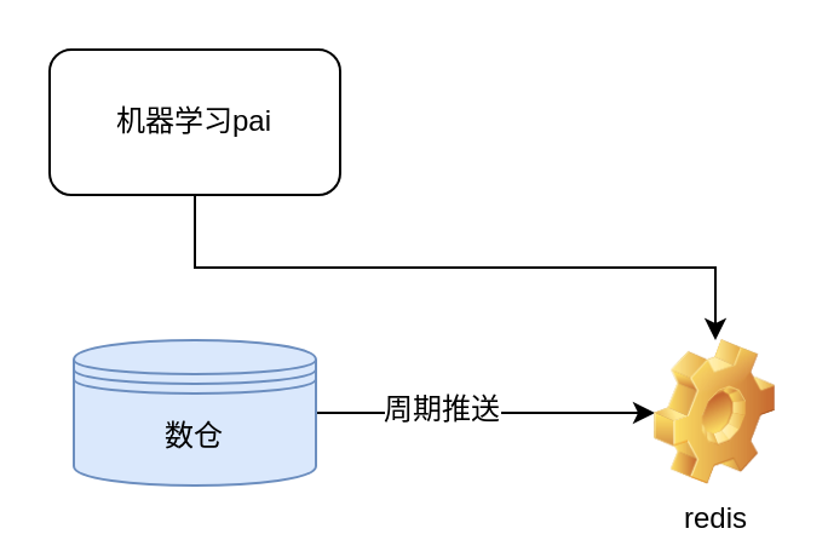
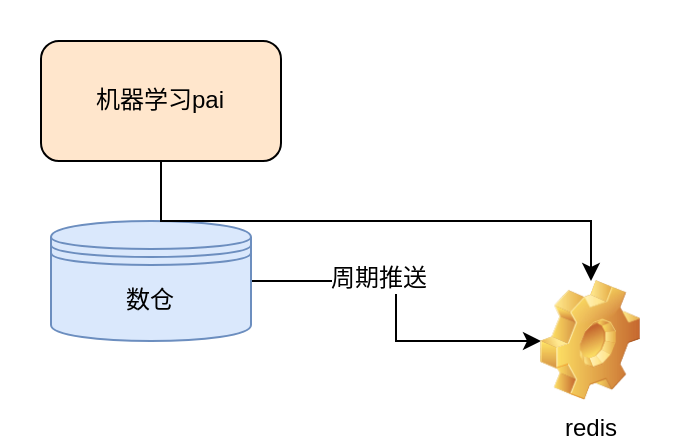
- <mxCell id="7" value="机器学习pai" style="rounded=1;whiteSpace=wrap;html=1;" vertex="1" parent="1"><mxGeometry x="20" y="20" width="120" height="60" as="geometry" /></mxCell>
+ <mxCell id="7" value="机器学习pai" style="rounded=1;whiteSpace=wrap;html=1;fillColor=#ffe6cc;" vertex="1" parent="1"><mxGeometry x="20" y="20" width="120" height="60" as="geometry" /></mxCell>
- <mxCell id="4" value="数仓" style="shape=datastore;whiteSpace=wrap;html=1;fillColor=#dae8fc;strokeColor=#6c8ebf;" vertex="1" parent="1"><mxGeometry x="30" y="140" width="100" height="60" as="geometry" /></mxCell>
+ <mxCell id="4" value="数仓" style="shape=datastore;whiteSpace=wrap;html=1;fillColor=#dae8fc;strokeColor=#6c8ebf;" vertex="1" parent="1"><mxGeometry x="25" y="110" width="100" height="60" as="geometry" /></mxCell>
